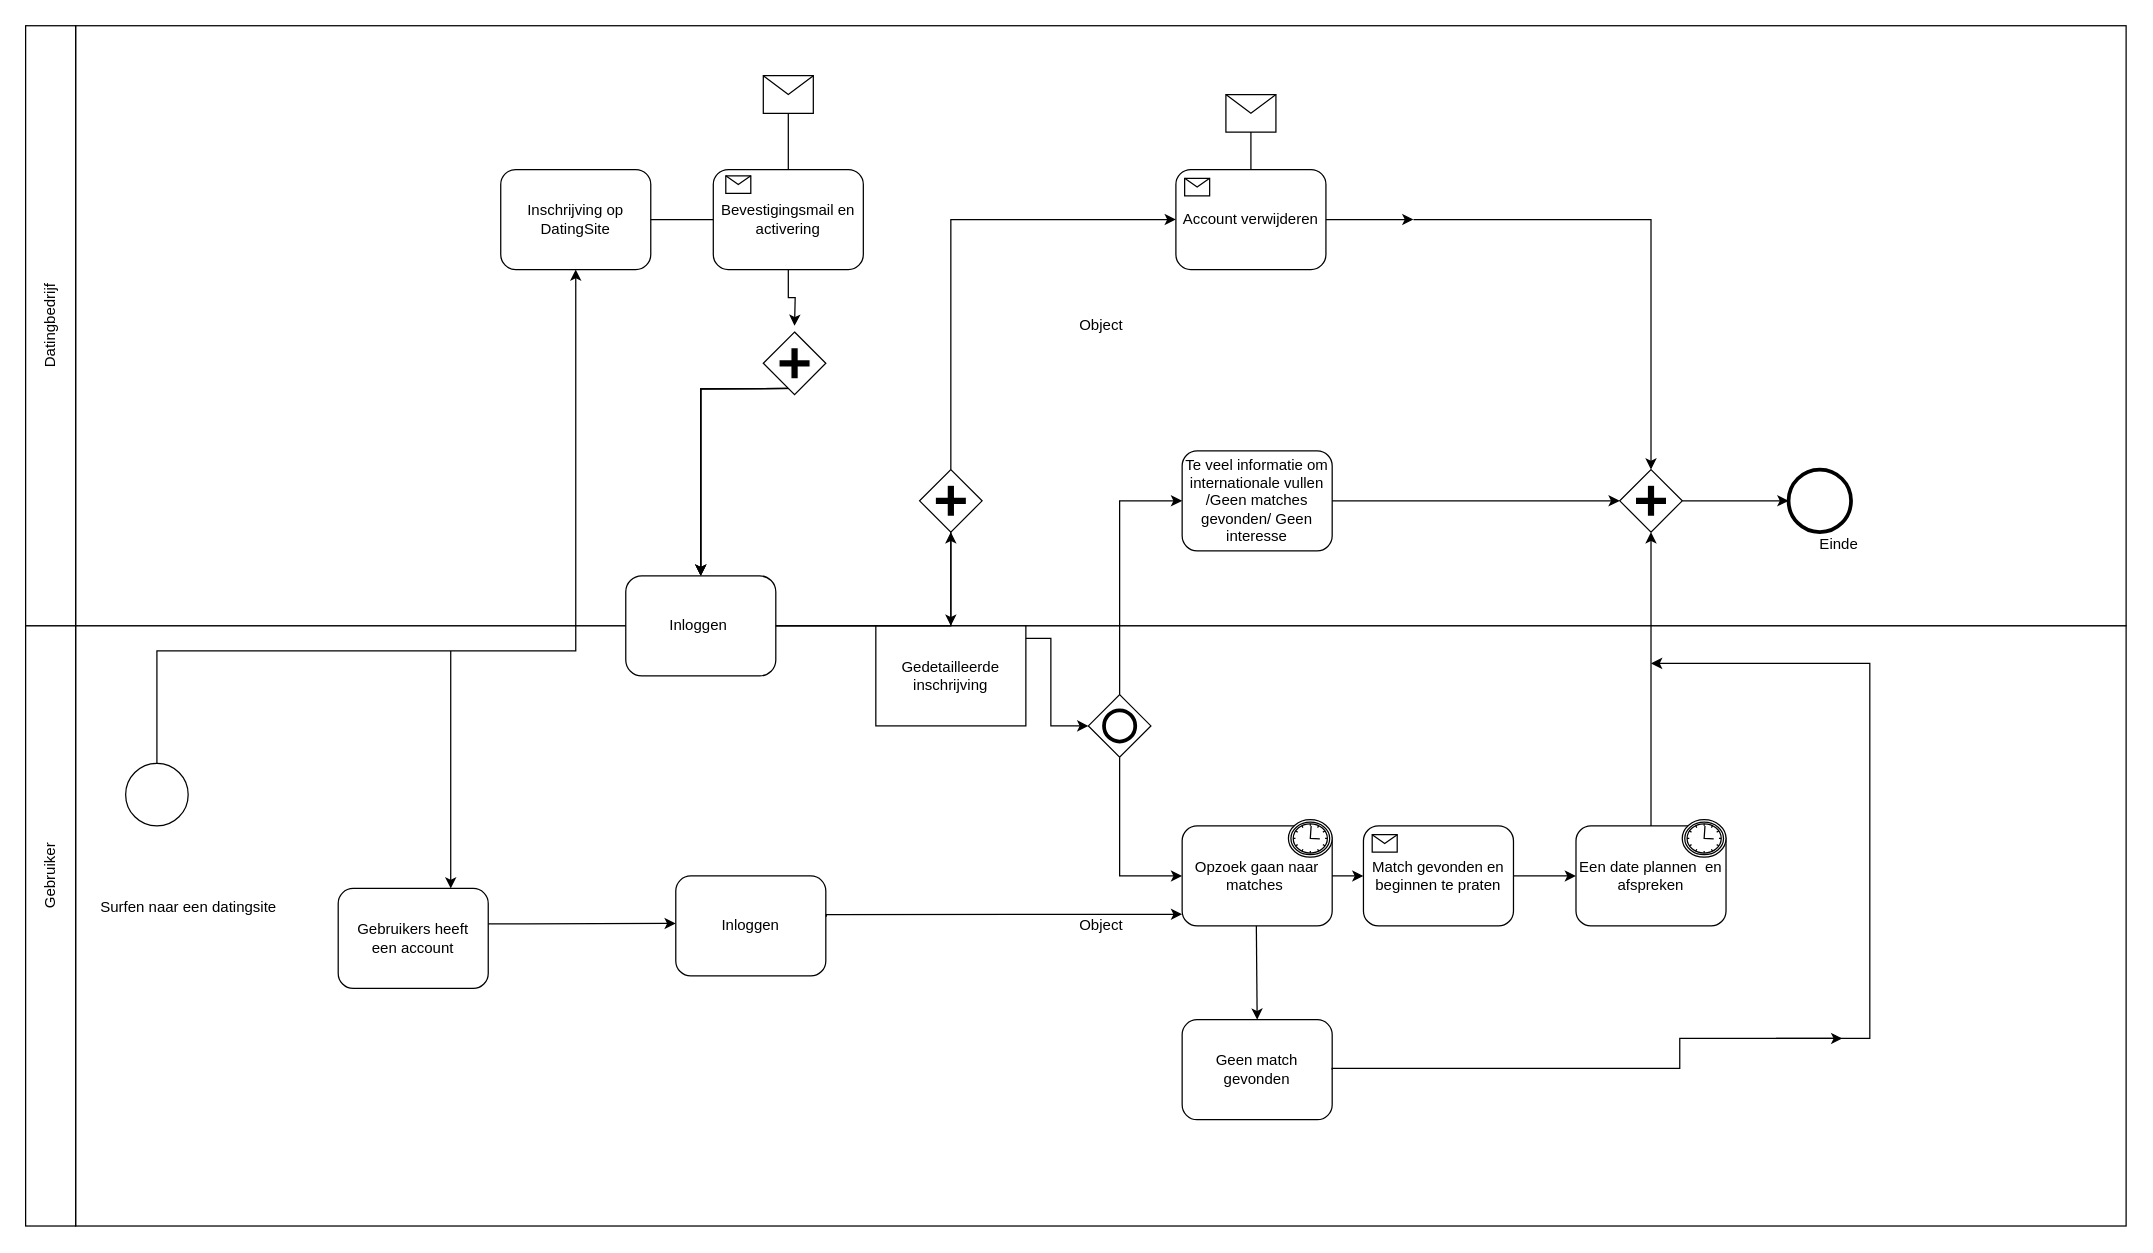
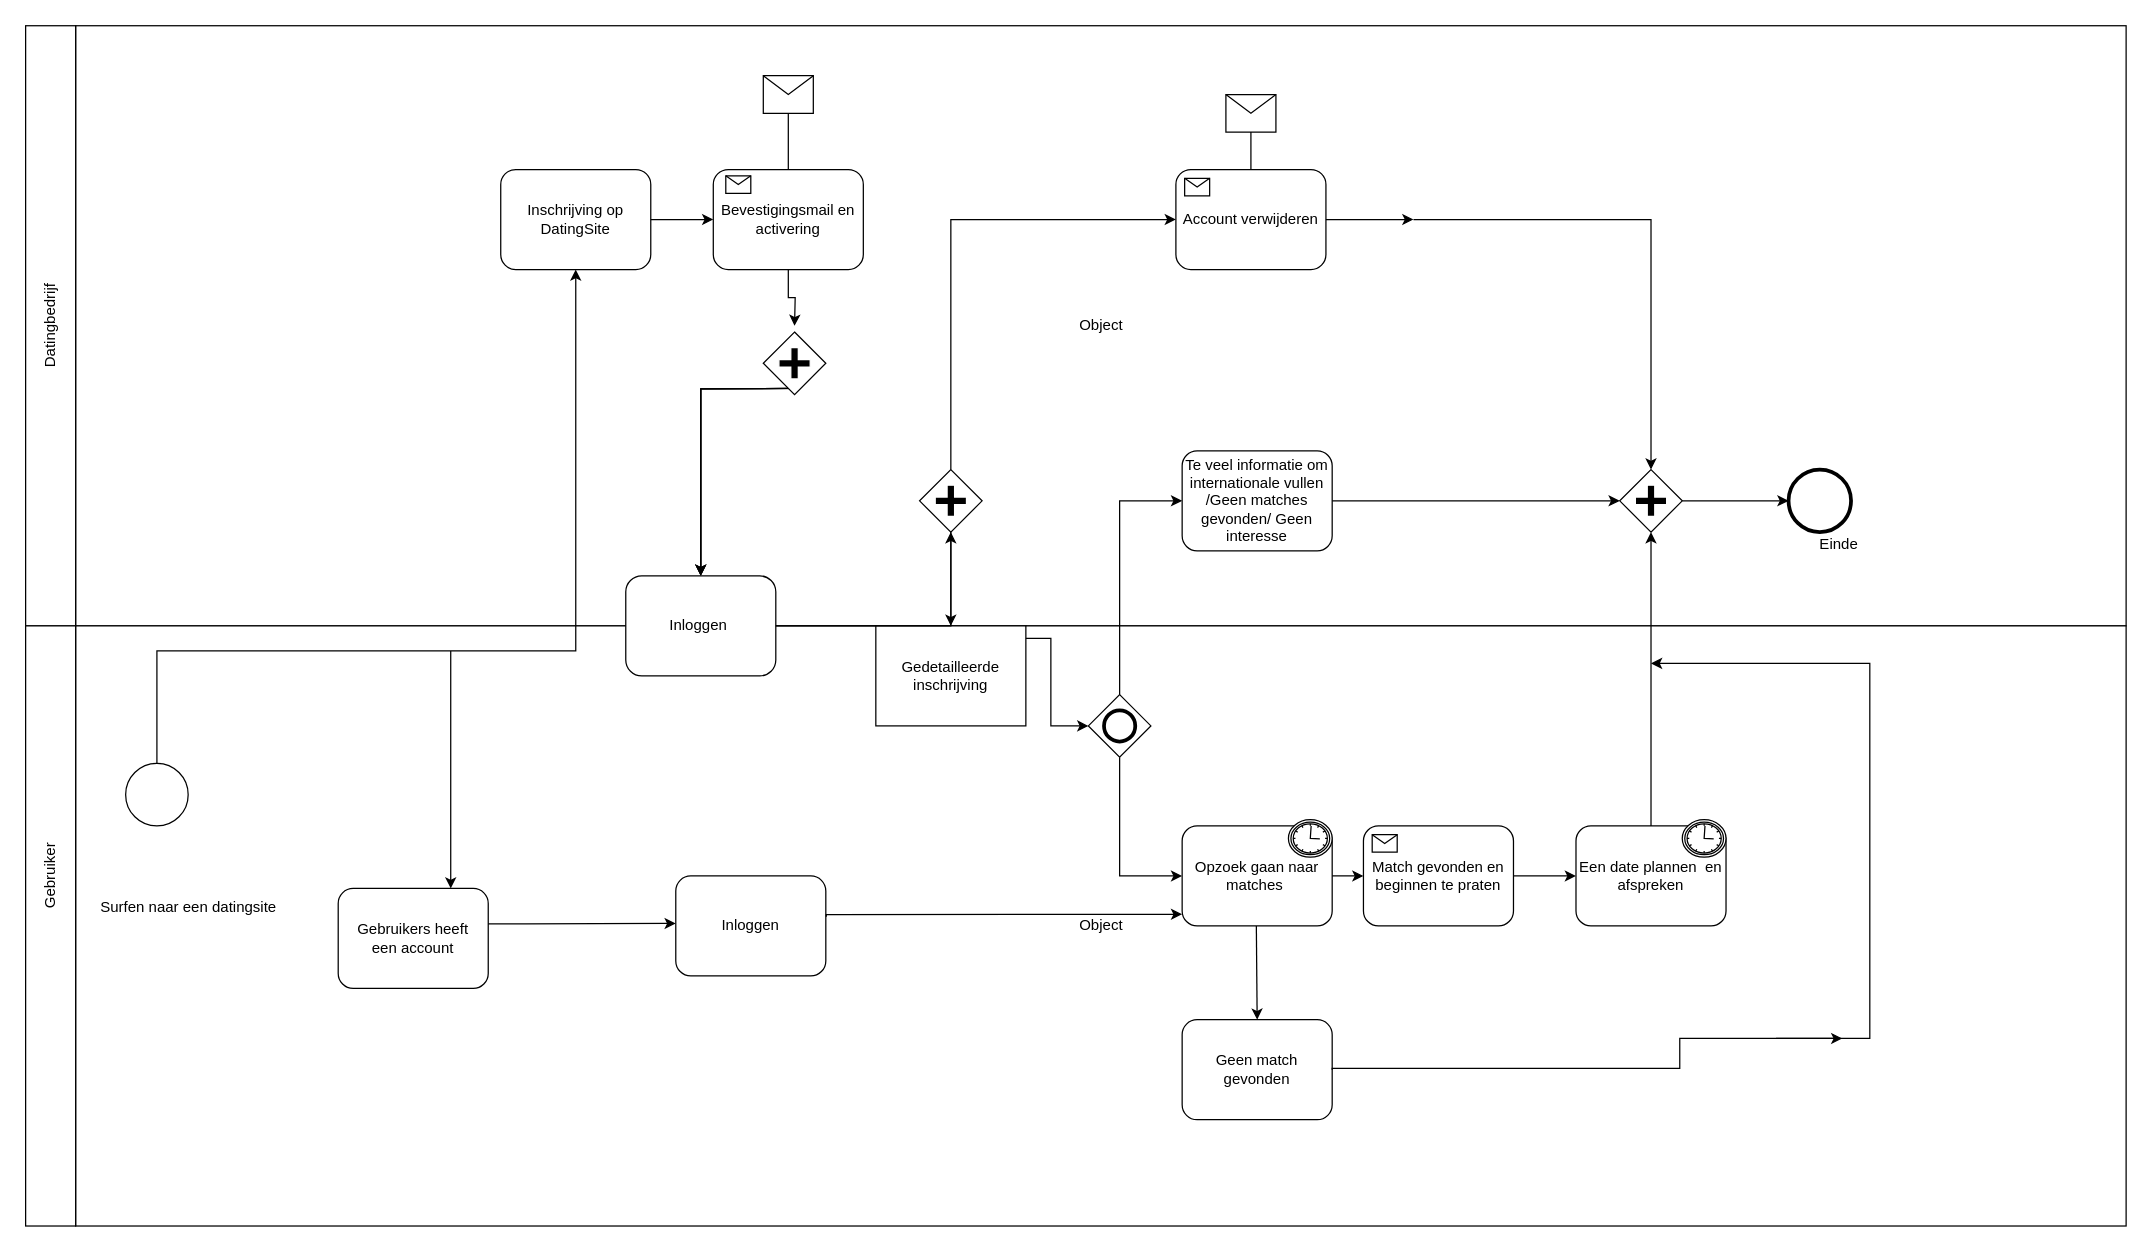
- <mxCell id="27" style="edgeStyle=orthogonalEdgeStyle;rounded=0;html=1;jettySize=auto;orthogonalLoop=1;endArrow=none;" parent="1" source="7" target="8" edge="1"><mxGeometry relative="1" as="geometry" /></mxCell>
+ <mxCell id="27" style="edgeStyle=orthogonalEdgeStyle;rounded=0;html=1;jettySize=auto;orthogonalLoop=1;" parent="1" source="7" target="8" edge="1"><mxGeometry relative="1" as="geometry" /></mxCell>
